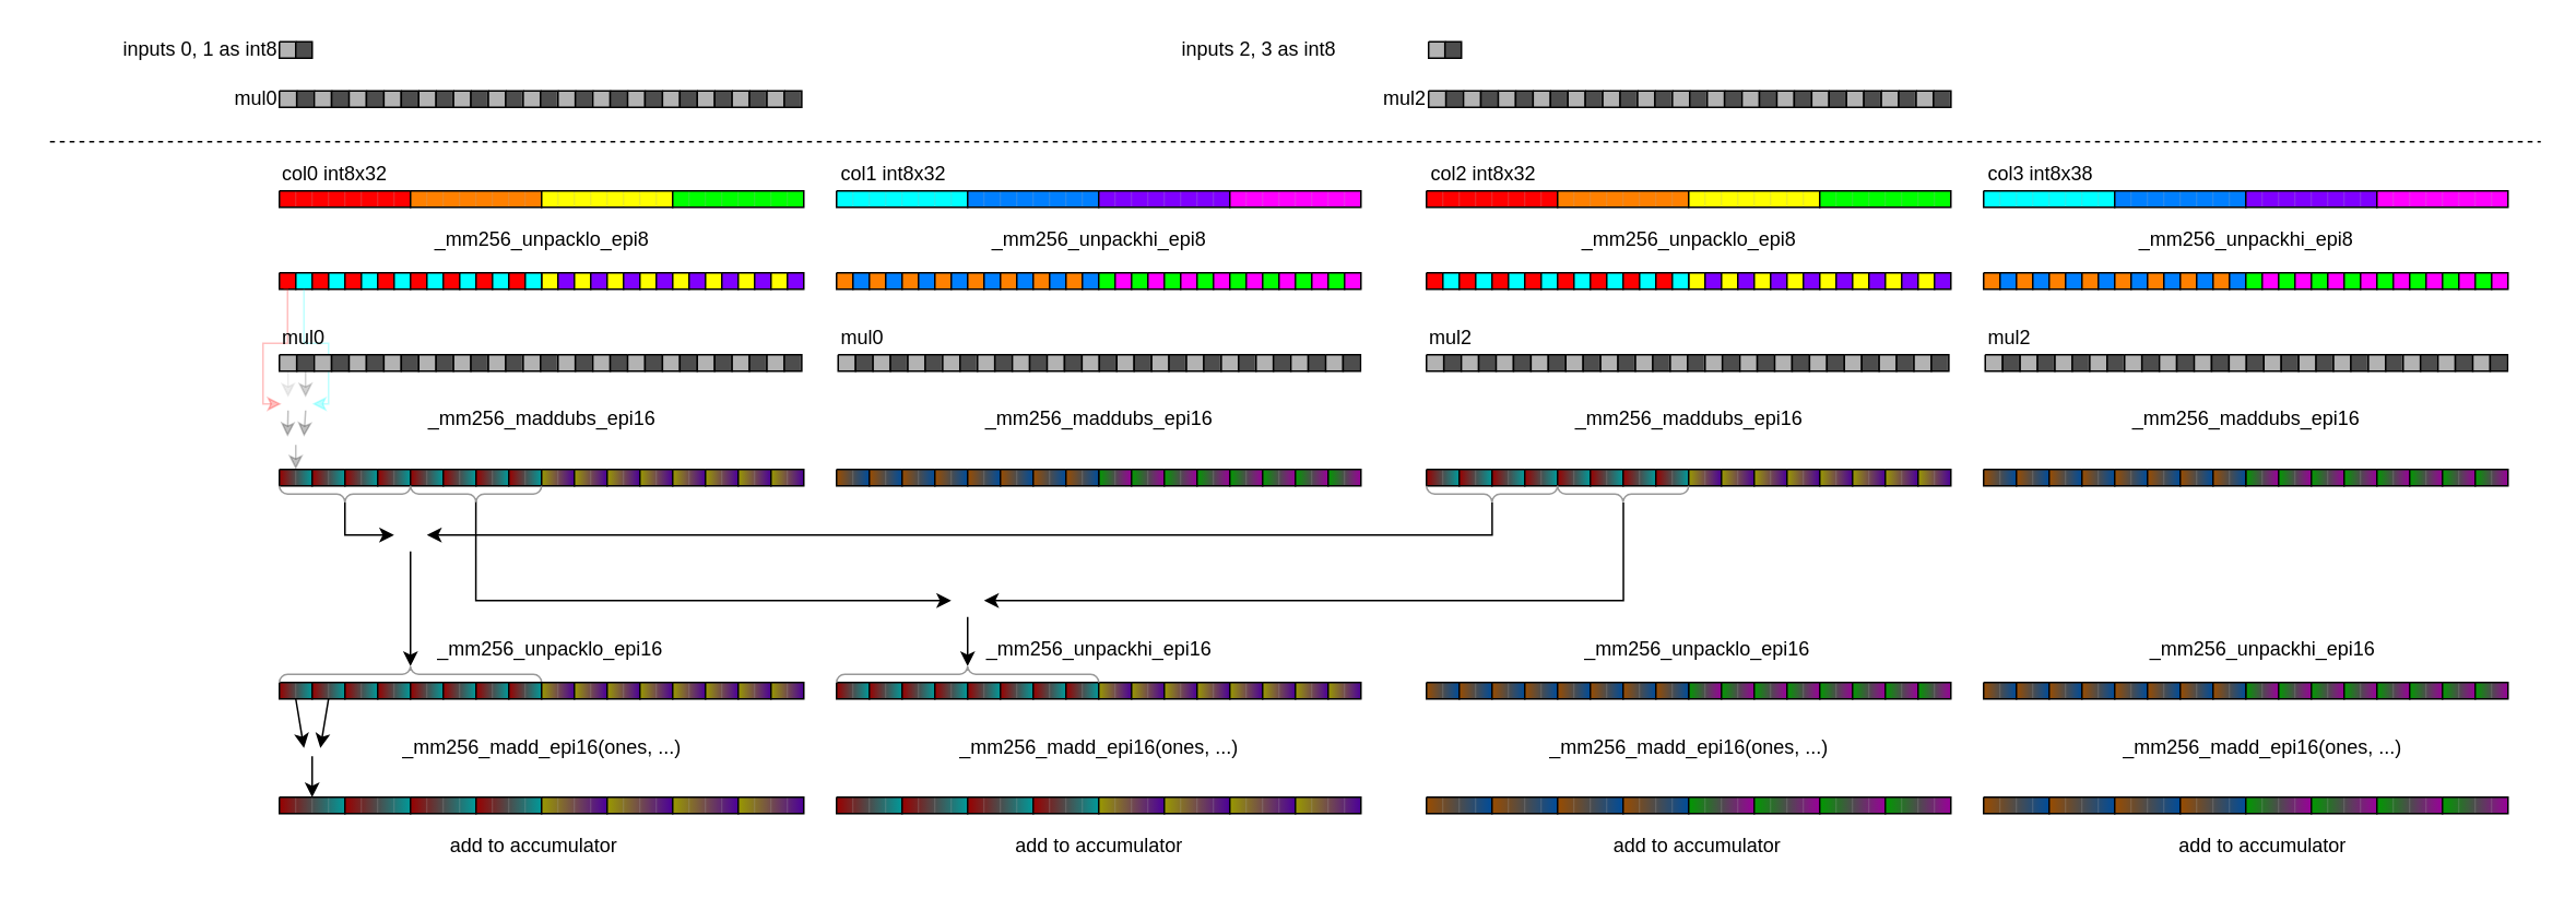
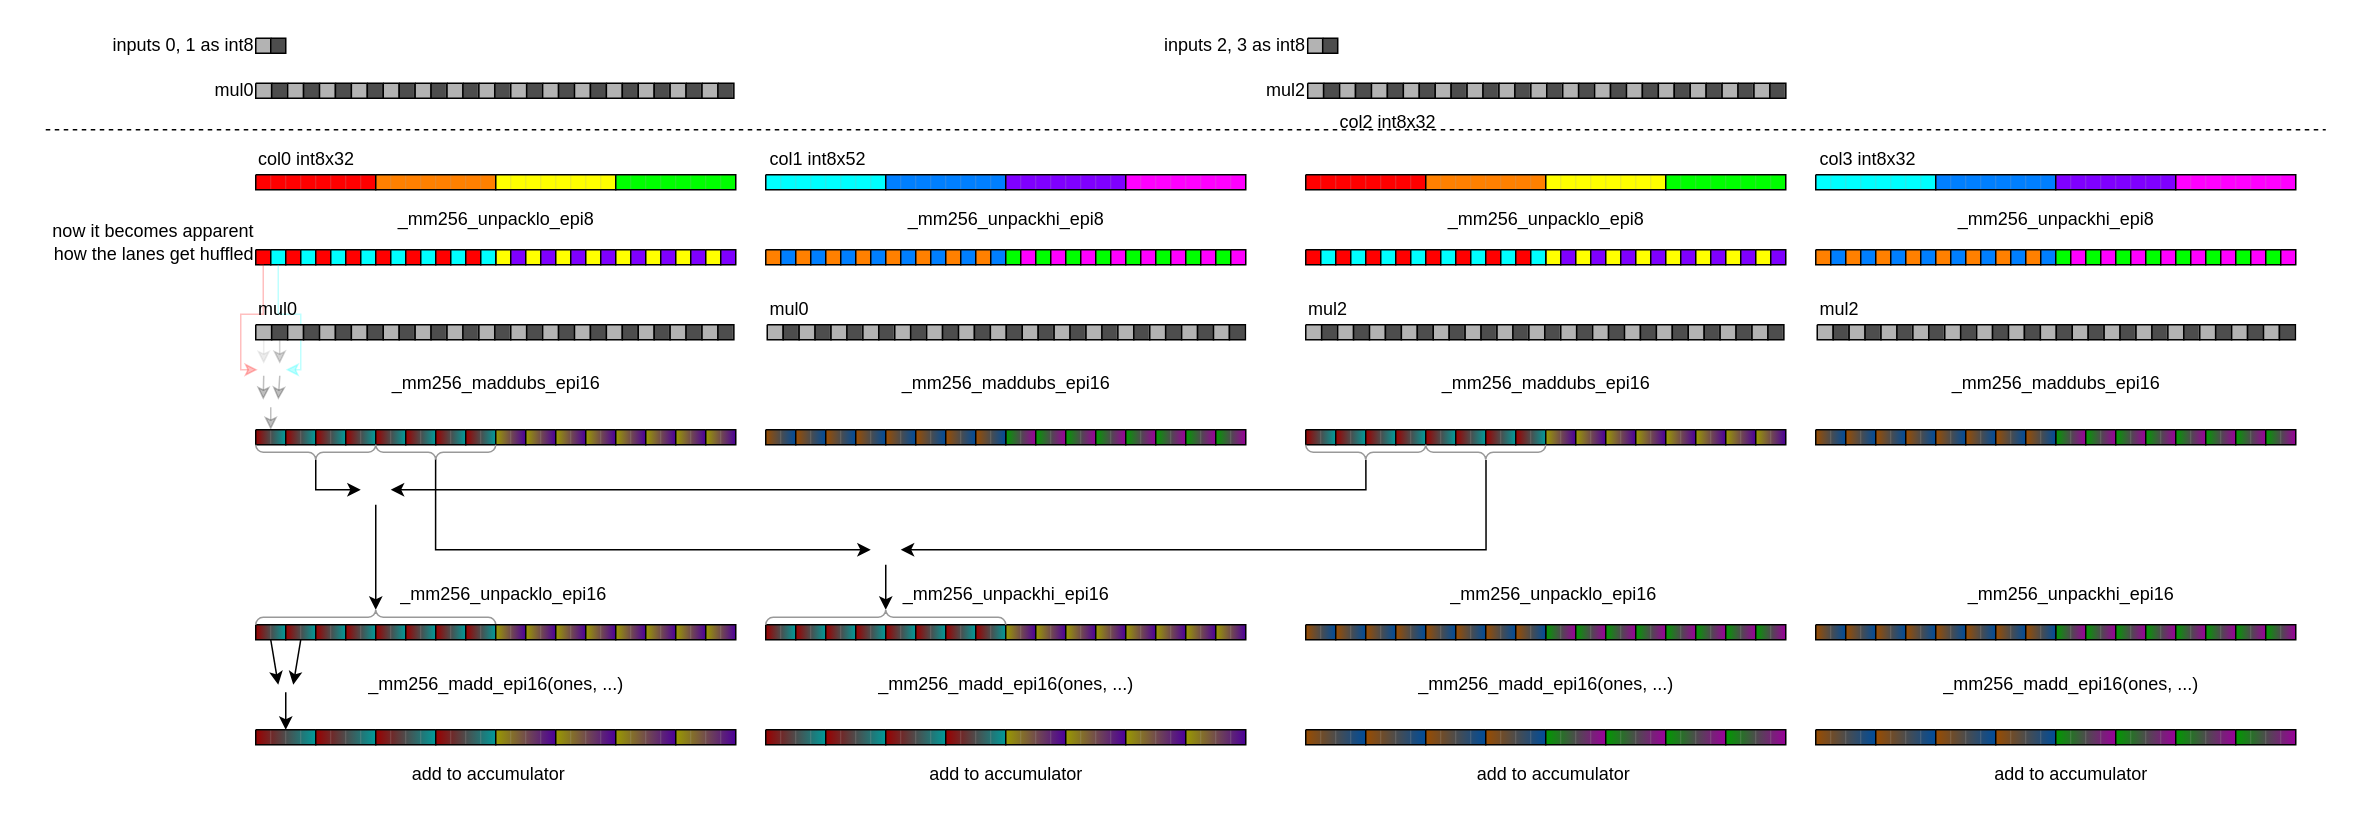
- <mxCell id="703" value="&lt;div&gt;inputs 2, 3 as int8&lt;/div&gt;" style="text;html=1;align=right;verticalAlign=middle;resizable=0;points=[];autosize=1;strokeColor=none;" vertex="1" parent="1"><mxGeometry x="706.31" y="20" width="110" height="20" as="geometry" /></mxCell>
+ <mxCell id="703" value="&lt;div&gt;inputs 2, 3 as int8&lt;/div&gt;" style="text;html=1;align=right;verticalAlign=middle;resizable=0;points=[];autosize=1;strokeColor=none;" vertex="1" parent="1"><mxGeometry x="761.31" y="20" width="110" height="20" as="geometry" /></mxCell>
- <mxCell id="7" value="&lt;div&gt;col1 int8x32&lt;/div&gt;" style="text;html=1;align=left;verticalAlign=middle;resizable=0;points=[];autosize=1;strokeColor=none;" parent="1" vertex="1"><mxGeometry x="511" y="96" width="80" height="20" as="geometry" /></mxCell>
+ <mxCell id="7" value="&lt;div&gt;col1 int8x52&lt;/div&gt;" style="text;html=1;align=left;verticalAlign=middle;resizable=0;points=[];autosize=1;strokeColor=none;" parent="1" vertex="1"><mxGeometry x="511" y="96" width="80" height="20" as="geometry" /></mxCell>
- <mxCell id="283" value="&lt;div&gt;col2 int8x32&lt;/div&gt;" style="text;html=1;align=left;verticalAlign=middle;resizable=0;points=[];autosize=1;strokeColor=none;" vertex="1" parent="1"><mxGeometry x="871.31" y="96" width="80" height="20" as="geometry" /></mxCell>
+ <mxCell id="283" value="&lt;div&gt;col2 int8x32&lt;/div&gt;" style="text;html=1;align=left;verticalAlign=middle;resizable=0;points=[];autosize=1;strokeColor=none;" vertex="1" parent="1"><mxGeometry x="891.31" y="71" width="80" height="20" as="geometry" /></mxCell>
- <mxCell id="284" value="&lt;div&gt;col3 int8x38&lt;/div&gt;" style="text;html=1;align=left;verticalAlign=middle;resizable=0;points=[];autosize=1;strokeColor=none;" vertex="1" parent="1"><mxGeometry x="1211" y="96" width="80" height="20" as="geometry" /></mxCell>
+ <mxCell id="284" value="&lt;div&gt;col3 int8x32&lt;/div&gt;" style="text;html=1;align=left;verticalAlign=middle;resizable=0;points=[];autosize=1;strokeColor=none;" vertex="1" parent="1"><mxGeometry x="1211" y="96" width="80" height="20" as="geometry" /></mxCell>
+ <mxCell id="68" value="&lt;div&gt;now it becomes apparent &lt;br&gt;&lt;/div&gt;how the lanes get huffled" style="text;html=1;align=right;verticalAlign=middle;resizable=0;points=[];autosize=1;strokeColor=none;" parent="1" vertex="1"><mxGeometry x="20" y="146" width="150" height="30" as="geometry" /></mxCell>
